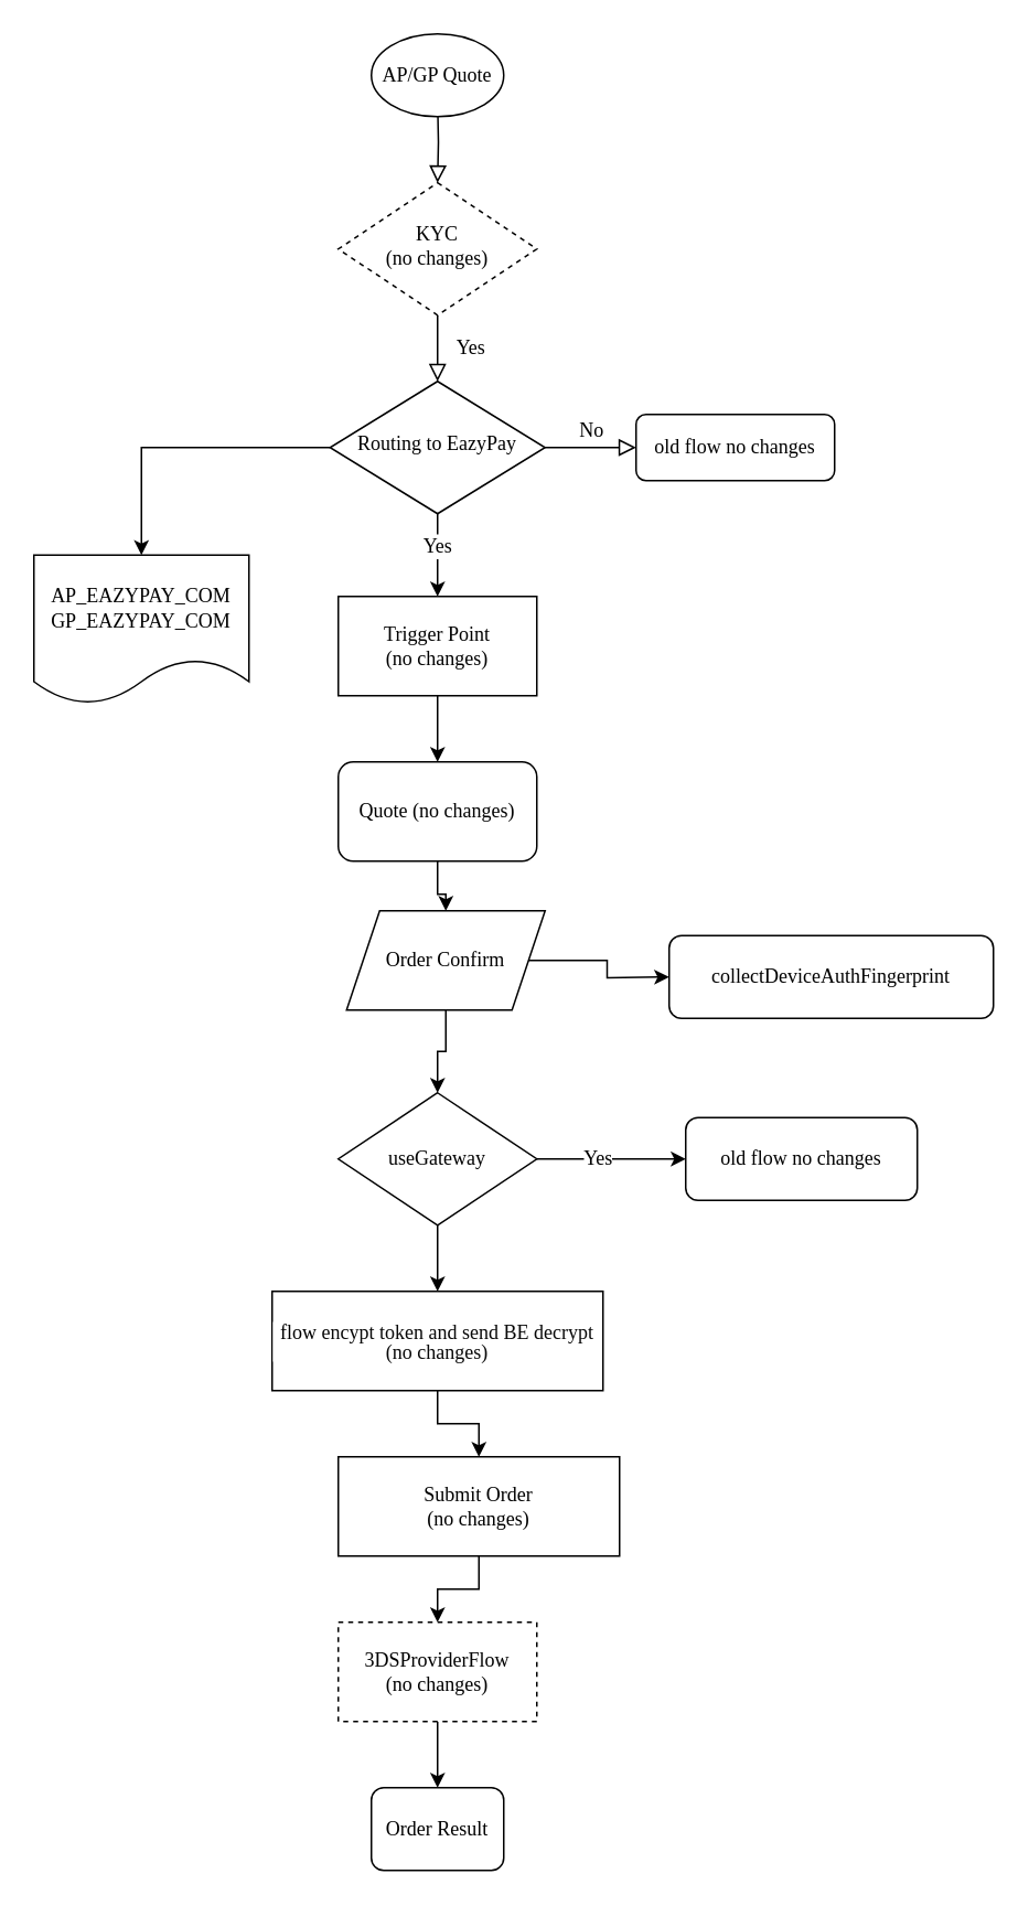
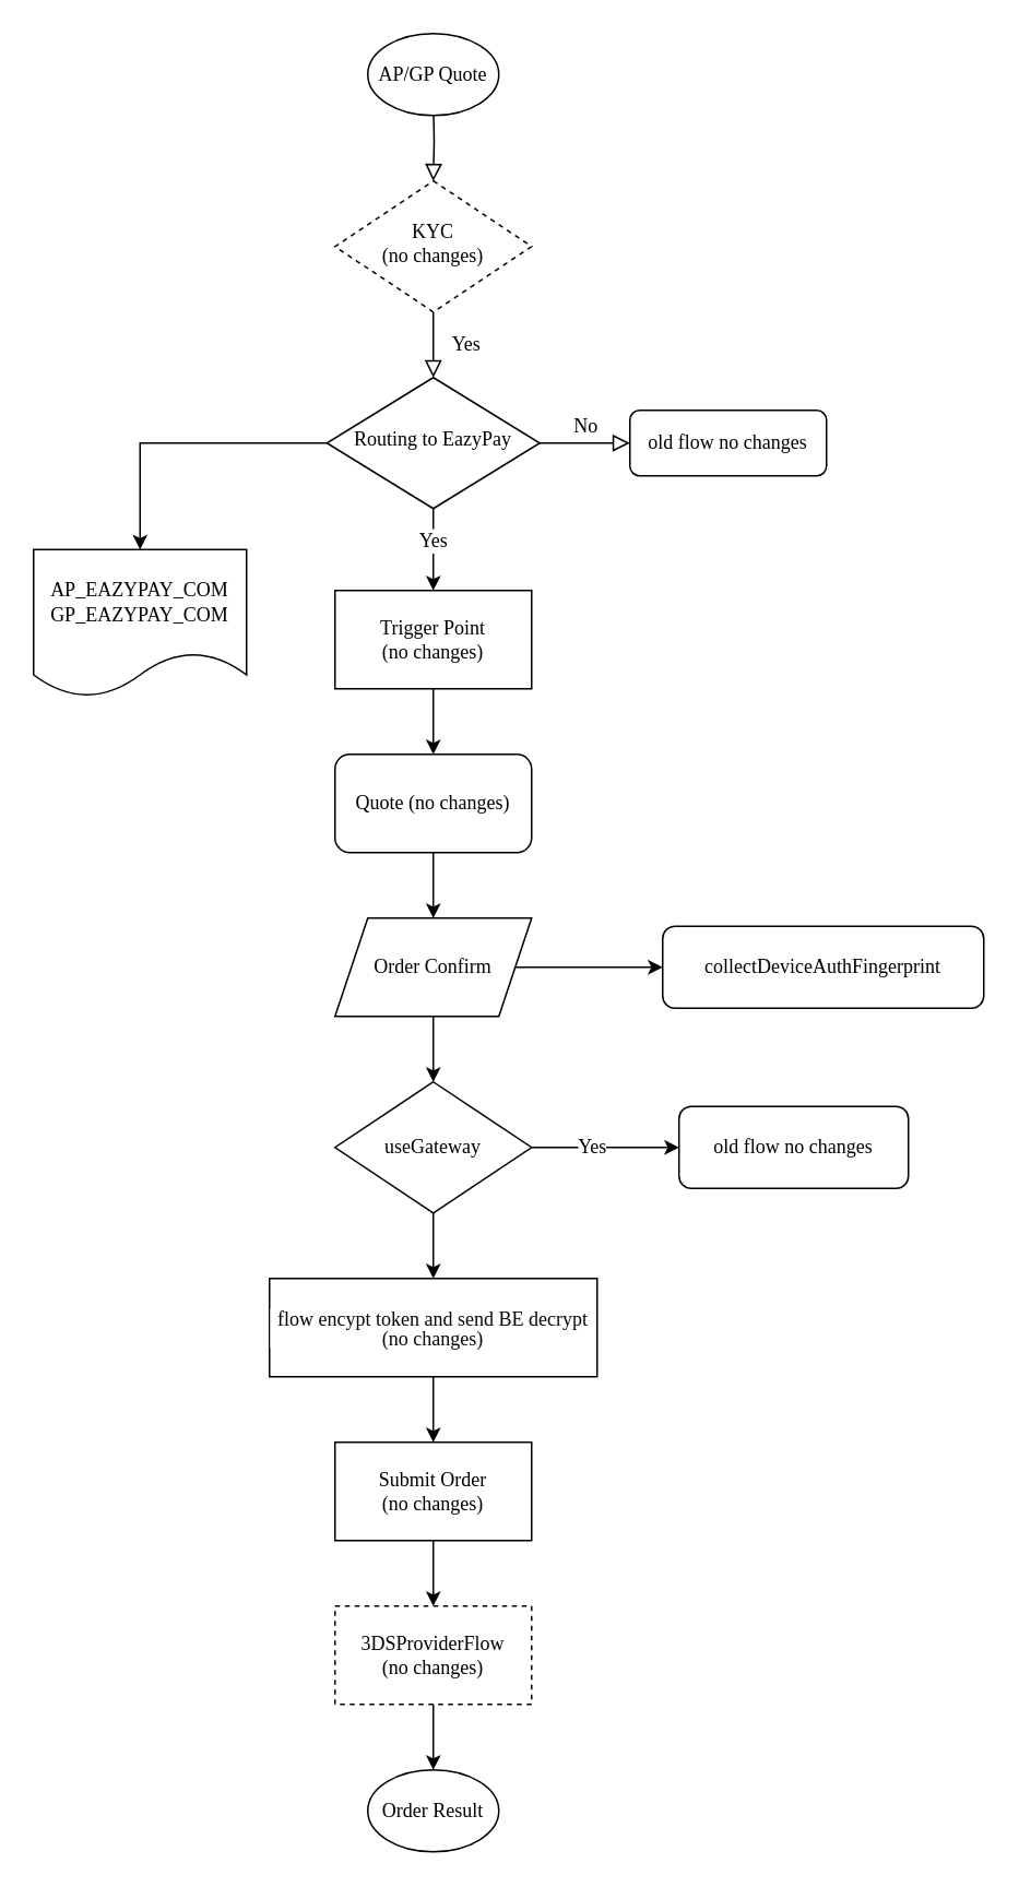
- <mxCell id="25" value="Order Confirm" style="shape=parallelogram;perimeter=parallelogramPerimeter;whiteSpace=wrap;html=1;fixedSize=1;fontSize=12;fontFamily=Comic Sans MS;" vertex="1" parent="1"><mxGeometry x="209" y="550" width="120" height="60" as="geometry" /></mxCell>
+ <mxCell id="25" value="Order Confirm" style="shape=parallelogram;perimeter=parallelogramPerimeter;whiteSpace=wrap;html=1;fixedSize=1;fontSize=12;fontFamily=Comic Sans MS;" vertex="1" parent="1"><mxGeometry x="204" y="560" width="120" height="60" as="geometry" /></mxCell>
- <mxCell id="28" value="Submit Order&lt;br&gt;(no changes)" style="whiteSpace=wrap;html=1;rounded=0;fontSize=12;fontFamily=Comic Sans MS;" vertex="1" parent="1"><mxGeometry x="204" y="880" width="170" height="60" as="geometry" /></mxCell>
+ <mxCell id="28" value="Submit Order&lt;br&gt;(no changes)" style="whiteSpace=wrap;html=1;rounded=0;fontSize=12;fontFamily=Comic Sans MS;" vertex="1" parent="1"><mxGeometry x="204" y="880" width="120" height="60" as="geometry" /></mxCell>
- <mxCell id="31" value="Order Result" style="whiteSpace=wrap;html=1;fontSize=12;fontFamily=Comic Sans MS;rounded=1;" vertex="1" parent="1"><mxGeometry x="224" y="1080" width="80" height="50" as="geometry" /></mxCell>
+ <mxCell id="31" value="Order Result" style="ellipse;whiteSpace=wrap;html=1;rounded=0;fontSize=12;fontFamily=Comic Sans MS;" vertex="1" parent="1"><mxGeometry x="224" y="1080" width="80" height="50" as="geometry" /></mxCell>
